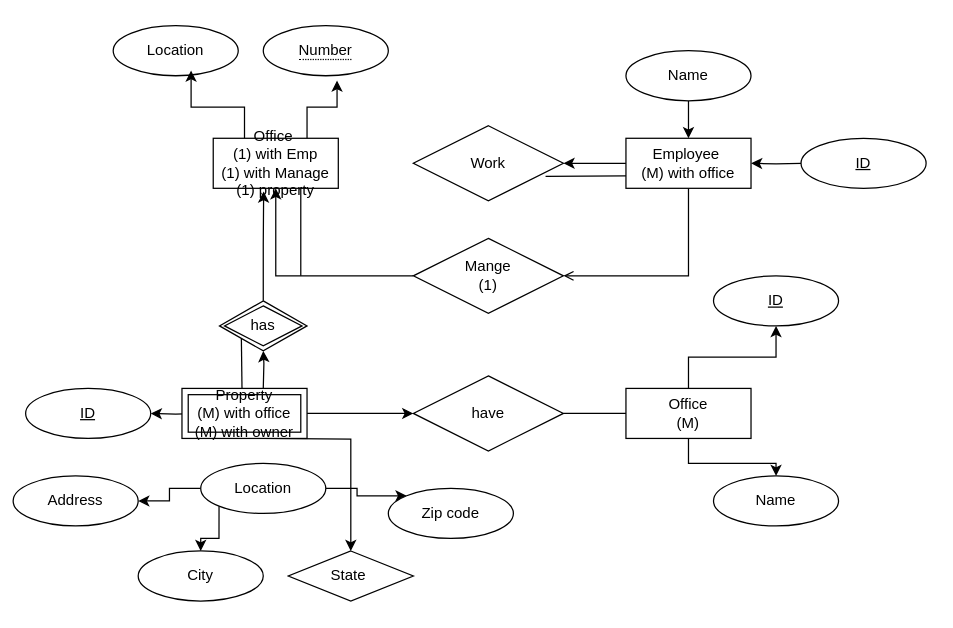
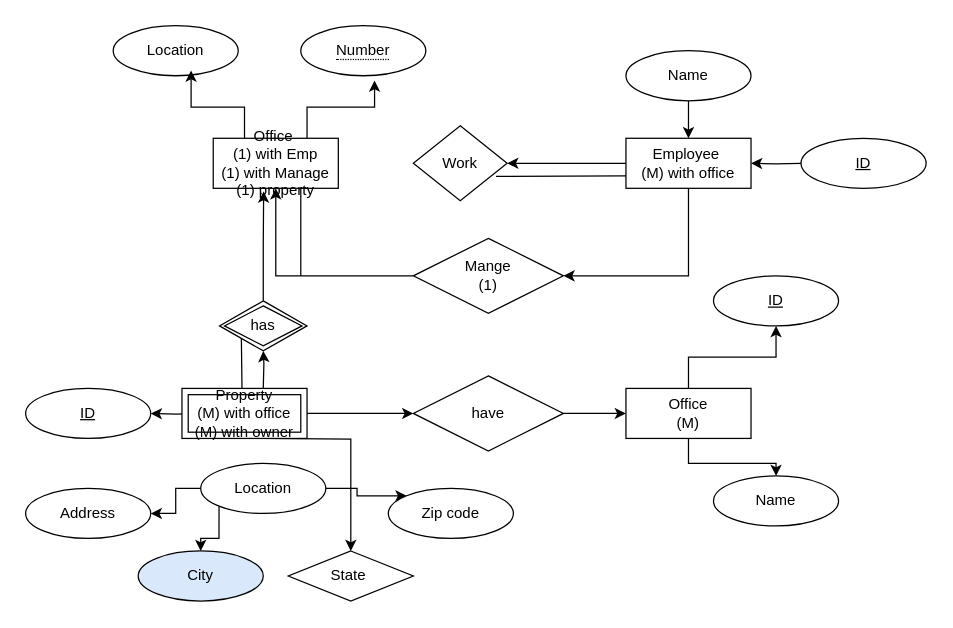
- <mxCell id="4" value="&lt;span style=&quot;border-bottom: 1px dotted&quot;&gt;Number&lt;/span&gt;" style="ellipse;whiteSpace=wrap;html=1;align=center;" vertex="1" parent="1"><mxGeometry x="210" y="20" width="100" height="40" as="geometry" /></mxCell>
+ <mxCell id="4" value="&lt;span style=&quot;border-bottom: 1px dotted&quot;&gt;Number&lt;/span&gt;" style="ellipse;whiteSpace=wrap;html=1;align=center;" vertex="1" parent="1"><mxGeometry x="240" y="20" width="100" height="40" as="geometry" /></mxCell>
- <mxCell id="10" value="Work" style="shape=rhombus;perimeter=rhombusPerimeter;whiteSpace=wrap;html=1;align=center;" vertex="1" parent="1"><mxGeometry x="330" y="100" width="120" height="60" as="geometry" /></mxCell>
+ <mxCell id="10" value="Work" style="shape=rhombus;perimeter=rhombusPerimeter;whiteSpace=wrap;html=1;align=center;" vertex="1" parent="1"><mxGeometry x="330" y="100" width="75" height="60" as="geometry" /></mxCell>
- <mxCell id="7" style="edgeStyle=orthogonalEdgeStyle;rounded=0;orthogonalLoop=1;jettySize=auto;html=1;exitX=0.5;exitY=1;exitDx=0;exitDy=0;entryX=1;entryY=0.5;entryDx=0;entryDy=0;endArrow=open;" edge="1" parent="1" source="9" target="17"><mxGeometry relative="1" as="geometry" /></mxCell>
+ <mxCell id="7" style="edgeStyle=orthogonalEdgeStyle;rounded=0;orthogonalLoop=1;jettySize=auto;html=1;exitX=0.5;exitY=1;exitDx=0;exitDy=0;entryX=1;entryY=0.5;entryDx=0;entryDy=0;" edge="1" parent="1" source="9" target="17"><mxGeometry relative="1" as="geometry" /></mxCell>
- <mxCell id="41" value="" style="edgeStyle=orthogonalEdgeStyle;rounded=0;orthogonalLoop=1;jettySize=auto;html=1;endArrow=none;" edge="1" parent="1" source="42" target="38"><mxGeometry relative="1" as="geometry" /></mxCell>
+ <mxCell id="41" value="" style="edgeStyle=orthogonalEdgeStyle;rounded=0;orthogonalLoop=1;jettySize=auto;html=1;" edge="1" parent="1" source="42" target="38"><mxGeometry relative="1" as="geometry" /></mxCell>
- <mxCell id="28" value="Address" style="ellipse;whiteSpace=wrap;html=1;align=center;" vertex="1" parent="1"><mxGeometry x="10" y="380" width="100" height="40" as="geometry" /></mxCell>
+ <mxCell id="28" value="Address" style="ellipse;whiteSpace=wrap;html=1;align=center;" vertex="1" parent="1"><mxGeometry x="20" y="390" width="100" height="40" as="geometry" /></mxCell>
- <mxCell id="29" value="City" style="ellipse;whiteSpace=wrap;html=1;align=center;" vertex="1" parent="1"><mxGeometry x="110" y="440" width="100" height="40" as="geometry" /></mxCell>
+ <mxCell id="29" value="City" style="ellipse;whiteSpace=wrap;html=1;align=center;fillColor=#dae8fc;" vertex="1" parent="1"><mxGeometry x="110" y="440" width="100" height="40" as="geometry" /></mxCell>
